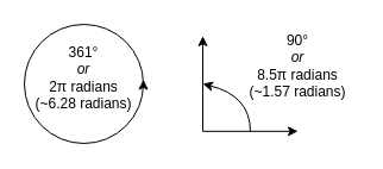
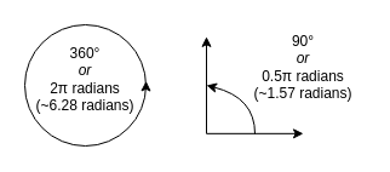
- <mxCell id="9" value="90°&lt;div&gt;&lt;i&gt;or&lt;/i&gt;&lt;/div&gt;&lt;div&gt;8.5π radians&lt;/div&gt;&lt;div&gt;(~1.57 radians)&lt;/div&gt;" style="text;html=1;align=center;verticalAlign=middle;whiteSpace=wrap;rounded=0;" vertex="1" parent="1"><mxGeometry x="200" y="40" width="100" height="30" as="geometry" /></mxCell>
+ <mxCell id="9" value="90°&lt;div&gt;&lt;i&gt;or&lt;/i&gt;&lt;/div&gt;&lt;div&gt;0.5π radians&lt;/div&gt;&lt;div&gt;(~1.57 radians)&lt;/div&gt;" style="text;html=1;align=center;verticalAlign=middle;whiteSpace=wrap;rounded=0;" vertex="1" parent="1"><mxGeometry x="200" y="40" width="100" height="30" as="geometry" /></mxCell>
- <mxCell id="4" value="361°&lt;div&gt;&lt;i&gt;or&lt;/i&gt;&lt;/div&gt;&lt;div&gt;2π radians&lt;/div&gt;&lt;div&gt;(~6.28 radians)&lt;/div&gt;" style="text;html=1;align=center;verticalAlign=middle;whiteSpace=wrap;rounded=0;" vertex="1" parent="1"><mxGeometry x="20" y="50" width="100" height="30" as="geometry" /></mxCell>
+ <mxCell id="4" value="360°&lt;div&gt;&lt;i&gt;or&lt;/i&gt;&lt;/div&gt;&lt;div&gt;2π radians&lt;/div&gt;&lt;div&gt;(~6.28 radians)&lt;/div&gt;" style="text;html=1;align=center;verticalAlign=middle;whiteSpace=wrap;rounded=0;" vertex="1" parent="1"><mxGeometry x="20" y="50" width="100" height="30" as="geometry" /></mxCell>
